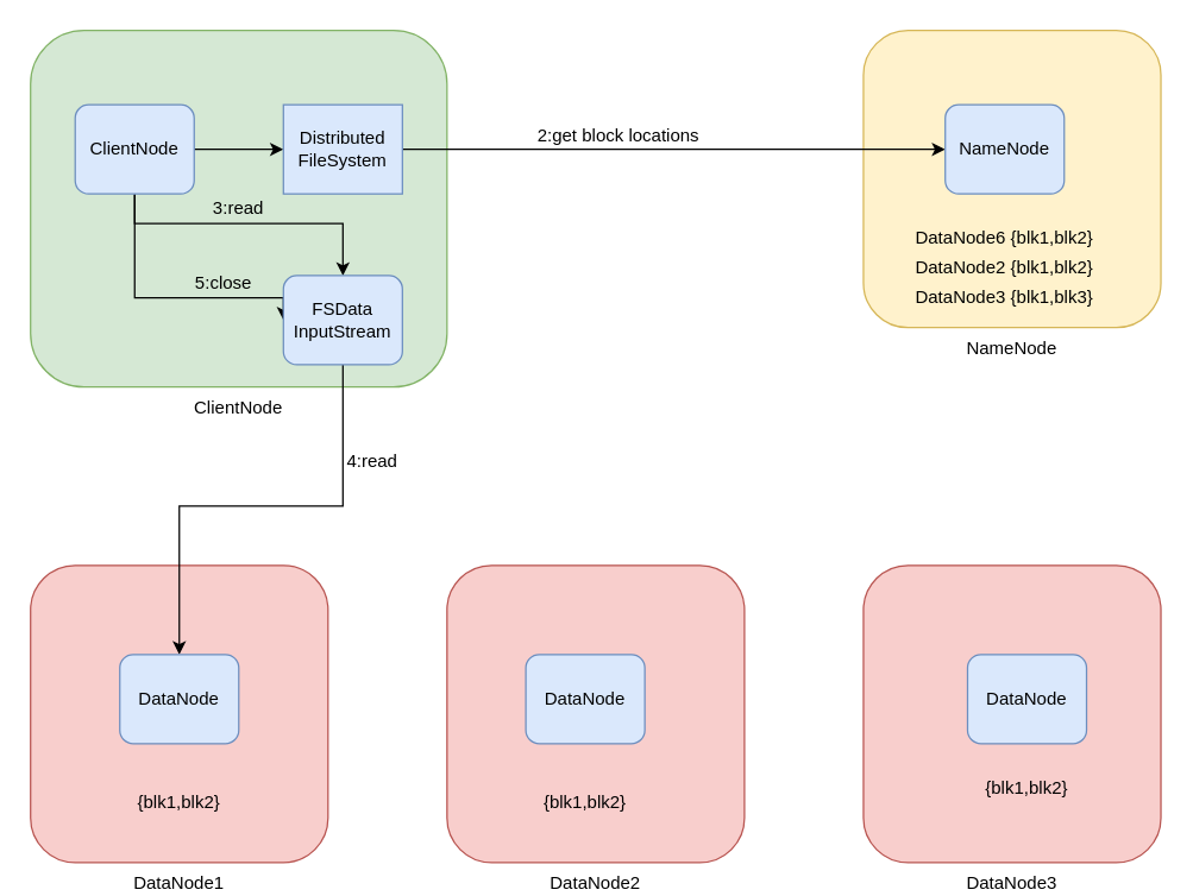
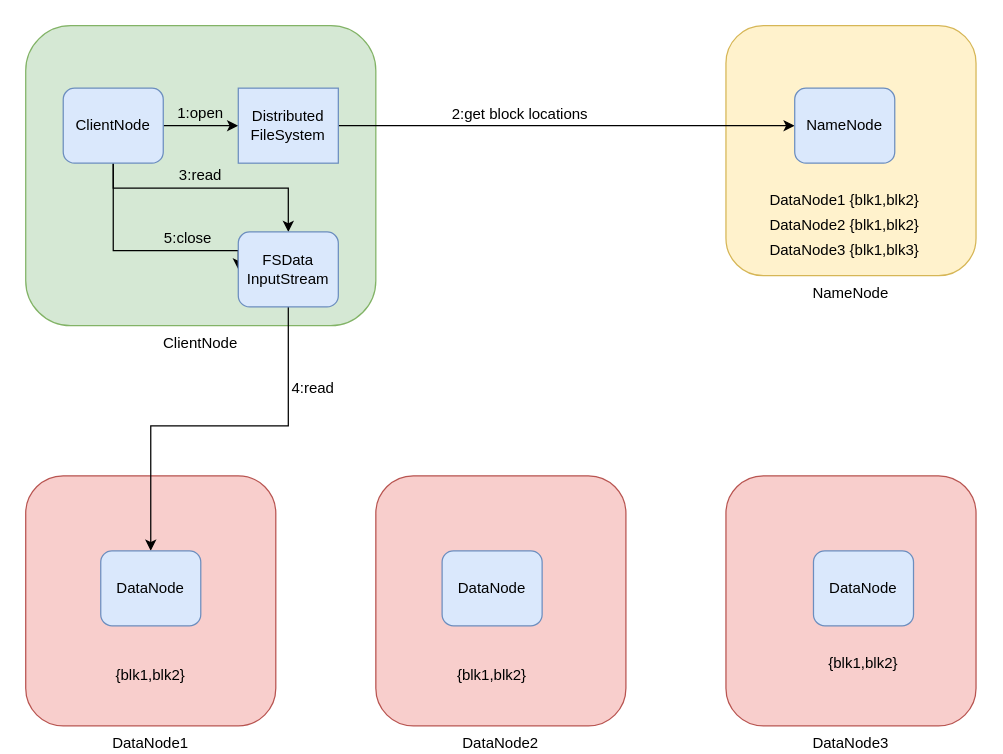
+ <mxCell id="24" value="1:open" style="text;html=1;strokeColor=none;fillColor=none;align=center;verticalAlign=middle;whiteSpace=wrap;rounded=0;" parent="1" vertex="1"><mxGeometry x="135" y="80" width="50" height="20" as="geometry" /></mxCell>
- <mxCell id="18" value="DataNode6 {blk1,blk2}" style="text;html=1;strokeColor=none;fillColor=none;align=center;verticalAlign=middle;whiteSpace=wrap;rounded=0;" parent="1" vertex="1"><mxGeometry x="610" y="150" width="130" height="20" as="geometry" /></mxCell>
+ <mxCell id="18" value="DataNode1 {blk1,blk2}" style="text;html=1;strokeColor=none;fillColor=none;align=center;verticalAlign=middle;whiteSpace=wrap;rounded=0;" parent="1" vertex="1"><mxGeometry x="610" y="150" width="130" height="20" as="geometry" /></mxCell>
